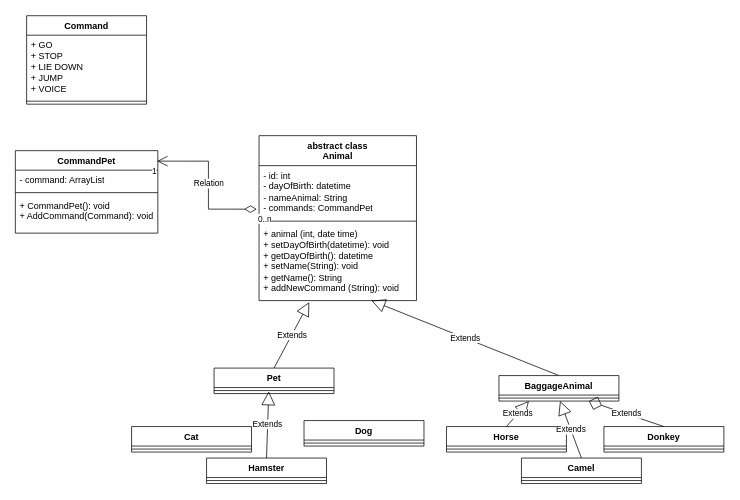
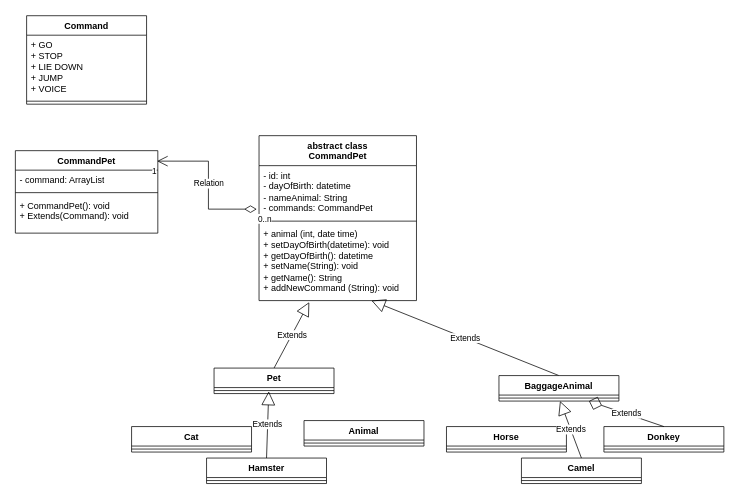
- <mxCell id="22" value="abstract class&lt;br&gt;Animal" style="swimlane;fontStyle=1;align=center;verticalAlign=top;childLayout=stackLayout;horizontal=1;startSize=40;horizontalStack=0;resizeParent=1;resizeParentMax=0;resizeLast=0;collapsible=1;marginBottom=0;whiteSpace=wrap;html=1;" vertex="1" parent="1"><mxGeometry x="345" y="180" width="210" height="220" as="geometry" /></mxCell>
+ <mxCell id="22" value="abstract class&lt;br&gt;CommandPet" style="swimlane;fontStyle=1;align=center;verticalAlign=top;childLayout=stackLayout;horizontal=1;startSize=40;horizontalStack=0;resizeParent=1;resizeParentMax=0;resizeLast=0;collapsible=1;marginBottom=0;whiteSpace=wrap;html=1;" vertex="1" parent="1"><mxGeometry x="345" y="180" width="210" height="220" as="geometry" /></mxCell>
- <mxCell id="31" value="+ CommandPet(): void&lt;br&gt;+ AddCommand(Command): void" style="text;strokeColor=none;fillColor=none;align=left;verticalAlign=top;spacingLeft=4;spacingRight=4;overflow=hidden;rotatable=0;points=[[0,0.5],[1,0.5]];portConstraint=eastwest;whiteSpace=wrap;html=1;" vertex="1" parent="28"><mxGeometry y="60" width="190" height="50" as="geometry" /></mxCell>
+ <mxCell id="31" value="+ CommandPet(): void&lt;br&gt;+ Extends(Command): void" style="text;strokeColor=none;fillColor=none;align=left;verticalAlign=top;spacingLeft=4;spacingRight=4;overflow=hidden;rotatable=0;points=[[0,0.5],[1,0.5]];portConstraint=eastwest;whiteSpace=wrap;html=1;" vertex="1" parent="28"><mxGeometry y="60" width="190" height="50" as="geometry" /></mxCell>
- <mxCell id="15" value="Extends" style="endArrow=block;endSize=16;endFill=0;html=1;rounded=0;exitX=0.5;exitY=0;exitDx=0;exitDy=0;entryX=0.25;entryY=1;entryDx=0;entryDy=0;" edge="1" parent="1" source="12" target="26"><mxGeometry width="160" relative="1" as="geometry"><mxPoint x="705" y="410" as="sourcePoint" /><mxPoint x="865" y="1070" as="targetPoint" /></mxGeometry></mxCell>
- <mxCell id="6" value="Dog" style="swimlane;fontStyle=1;align=center;verticalAlign=top;childLayout=stackLayout;horizontal=1;startSize=26;horizontalStack=0;resizeParent=1;resizeParentMax=0;resizeLast=0;collapsible=1;marginBottom=0;whiteSpace=wrap;html=1;" vertex="1" parent="1"><mxGeometry x="405" y="560" width="160" height="34" as="geometry" /></mxCell>
+ <mxCell id="6" value="Animal" style="swimlane;fontStyle=1;align=center;verticalAlign=top;childLayout=stackLayout;horizontal=1;startSize=26;horizontalStack=0;resizeParent=1;resizeParentMax=0;resizeLast=0;collapsible=1;marginBottom=0;whiteSpace=wrap;html=1;" vertex="1" parent="1"><mxGeometry x="405" y="560" width="160" height="34" as="geometry" /></mxCell>
